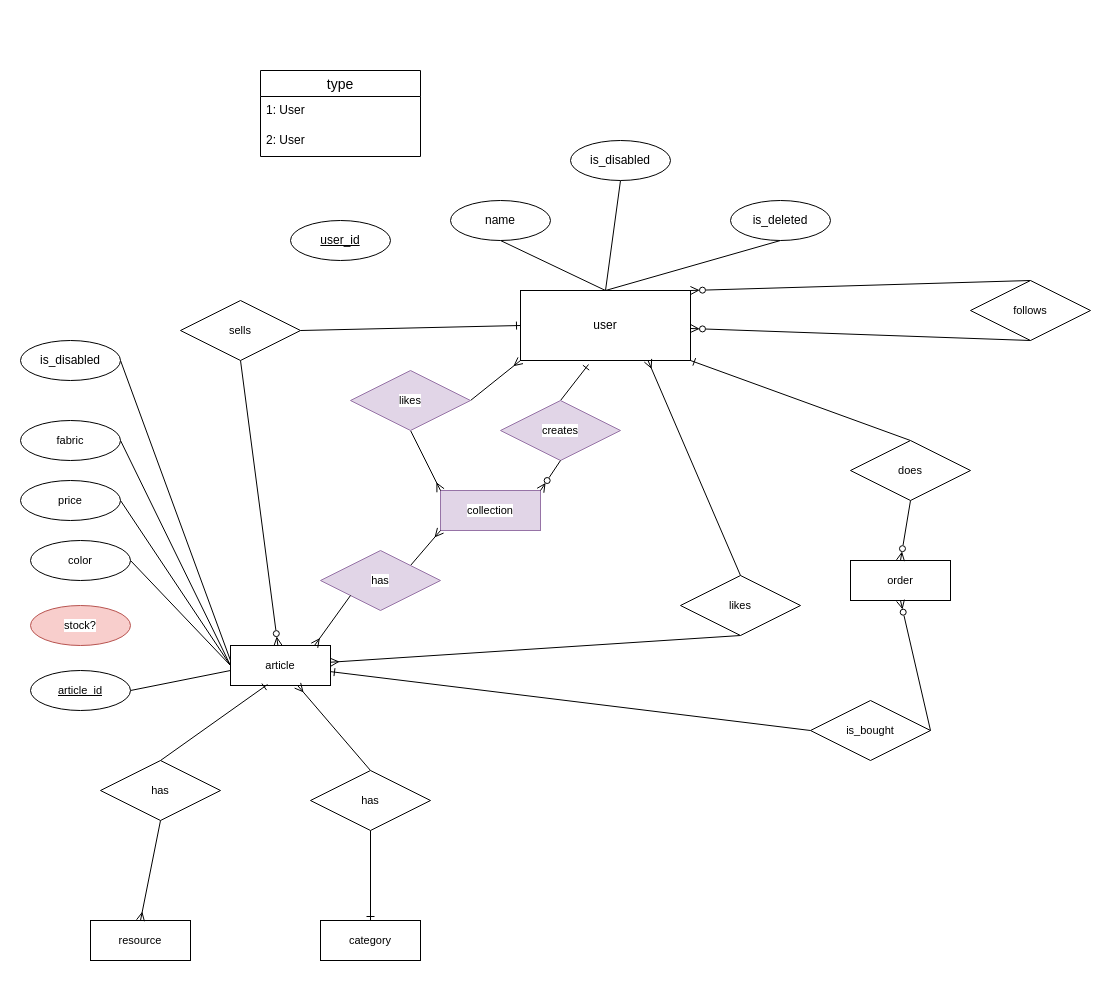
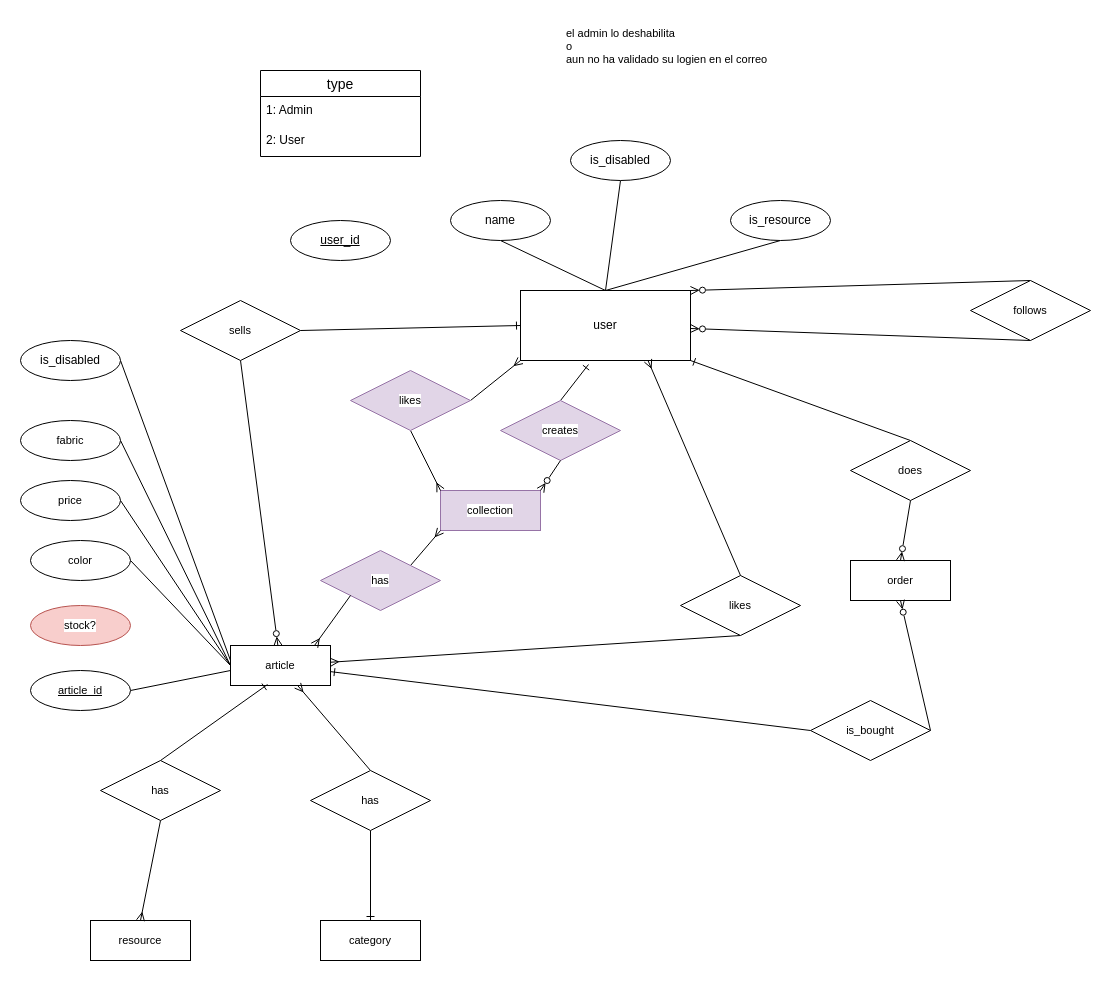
+ <mxCell id="16" value="el admin lo deshabilita&lt;br&gt;o&lt;br&gt;aun no ha validado su logien en el correo&lt;div&gt;&lt;br&gt;&lt;/div&gt;" style="text;strokeColor=none;fillColor=none;spacingLeft=4;spacingRight=4;overflow=hidden;rotatable=0;points=[[0,0.5],[1,0.5]];portConstraint=eastwest;fontSize=11;whiteSpace=wrap;html=1;fontFamily=Helvetica;fontColor=default;labelBackgroundColor=default;" parent="1" vertex="1"><mxGeometry x="560" width="380" height="50" as="geometry" y="20" /></mxCell>
- <mxCell id="4" value="1: User" style="text;strokeColor=none;fillColor=none;spacingLeft=4;spacingRight=4;overflow=hidden;rotatable=0;points=[[0,0.5],[1,0.5]];portConstraint=eastwest;fontSize=12;whiteSpace=wrap;html=1;" parent="3" vertex="1"><mxGeometry y="26" width="160" height="30" as="geometry" /></mxCell>
+ <mxCell id="4" value="1: Admin" style="text;strokeColor=none;fillColor=none;spacingLeft=4;spacingRight=4;overflow=hidden;rotatable=0;points=[[0,0.5],[1,0.5]];portConstraint=eastwest;fontSize=12;whiteSpace=wrap;html=1;" parent="3" vertex="1"><mxGeometry y="26" width="160" height="30" as="geometry" /></mxCell>
- <mxCell id="12" value="is_deleted" style="ellipse;whiteSpace=wrap;html=1;align=center;" parent="1" vertex="1"><mxGeometry x="730" y="200" width="100" height="40" as="geometry" /></mxCell>
+ <mxCell id="12" value="is_resource" style="ellipse;whiteSpace=wrap;html=1;align=center;" parent="1" vertex="1"><mxGeometry x="730" y="200" width="100" height="40" as="geometry" /></mxCell>
